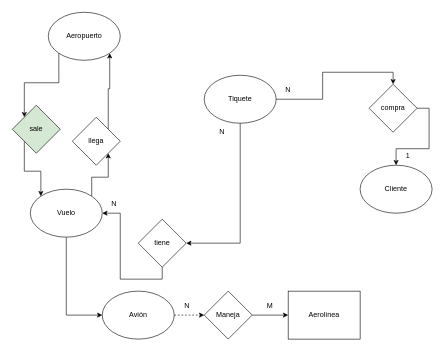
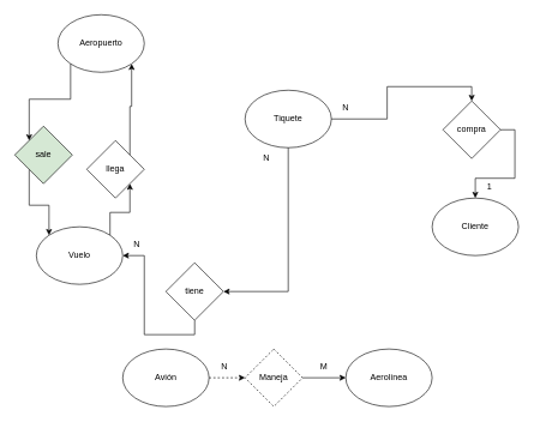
- <mxCell id="6" style="edgeStyle=orthogonalEdgeStyle;rounded=0;orthogonalLoop=1;jettySize=auto;html=1;exitX=0.5;exitY=1;exitDx=0;exitDy=0;entryX=0;entryY=0.5;entryDx=0;entryDy=0;" edge="1" parent="1" source="7" target="10"><mxGeometry relative="1" as="geometry" /></mxCell>
- <mxCell id="15" value="Maneja" style="rhombus;whiteSpace=wrap;html=1;" vertex="1" parent="1"><mxGeometry x="340" y="485" width="80" height="80" as="geometry" /></mxCell>
+ <mxCell id="15" value="Maneja" style="rhombus;whiteSpace=wrap;html=1;dashed=1;" vertex="1" parent="1"><mxGeometry x="340" y="485" width="80" height="80" as="geometry" /></mxCell>
- <mxCell id="4" value="Aerolínea" style="whiteSpace=wrap;html=1;rounded=0;" vertex="1" parent="1"><mxGeometry x="480" y="485" width="120" height="80" as="geometry" /></mxCell>
+ <mxCell id="4" value="Aerolínea" style="ellipse;whiteSpace=wrap;html=1;" vertex="1" parent="1"><mxGeometry x="480" y="485" width="120" height="80" as="geometry" /></mxCell>
